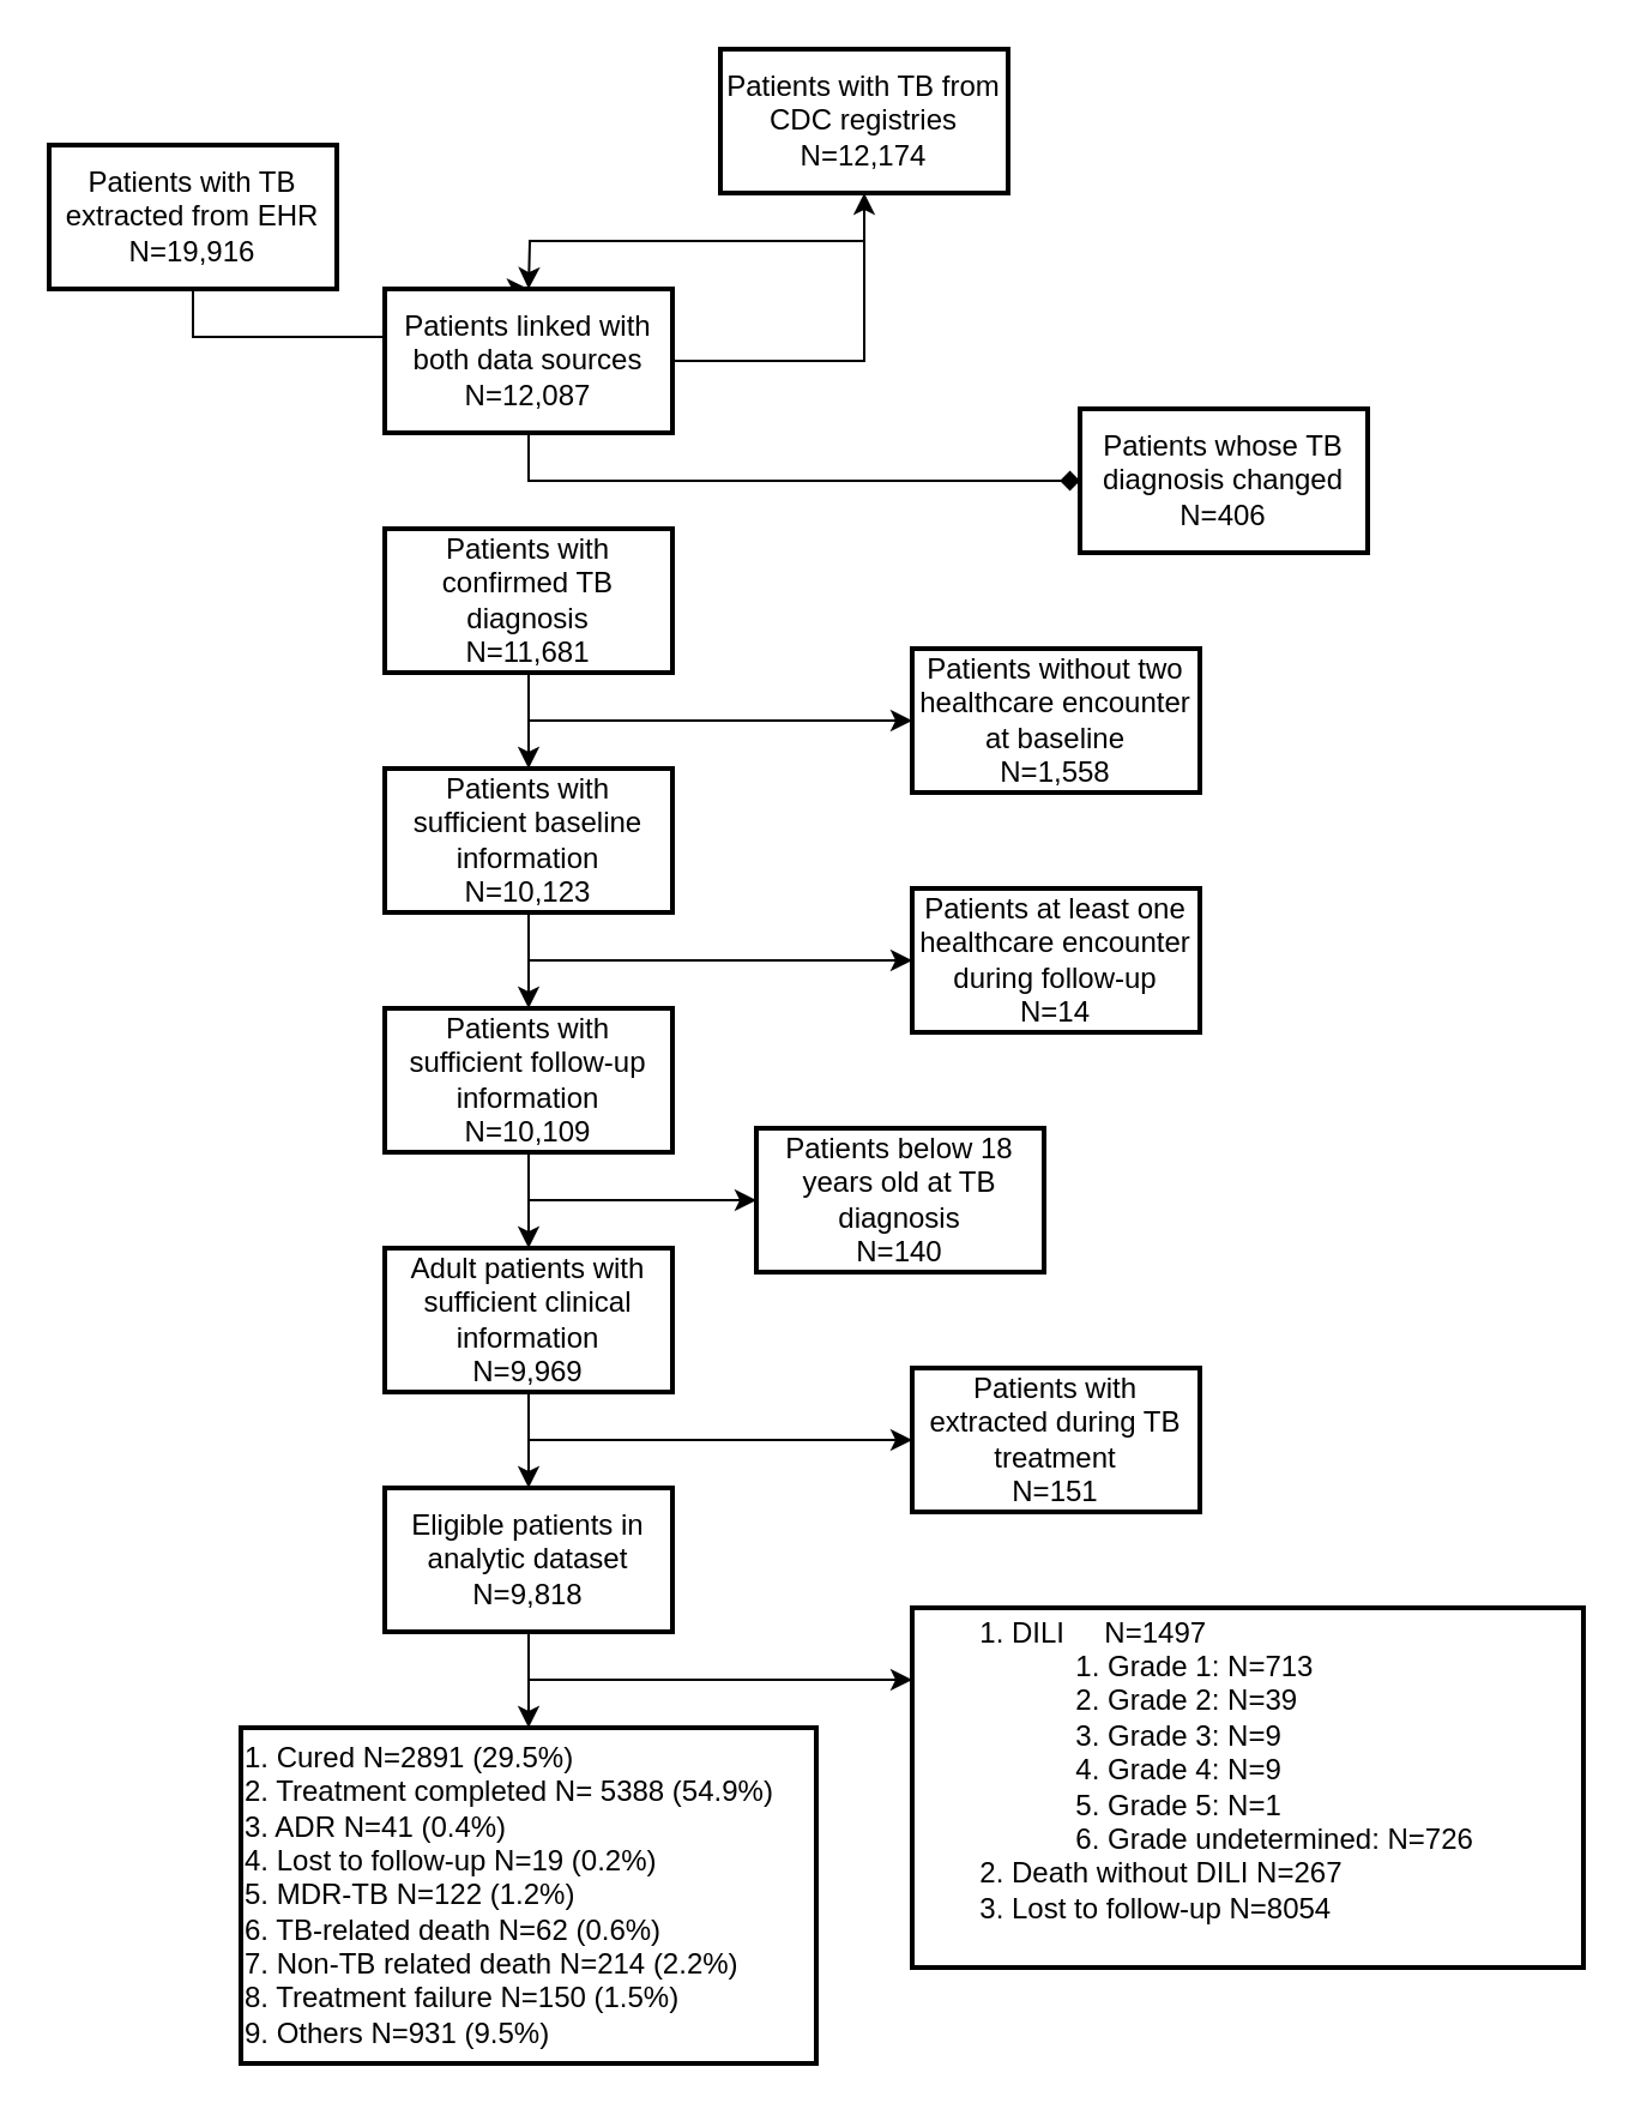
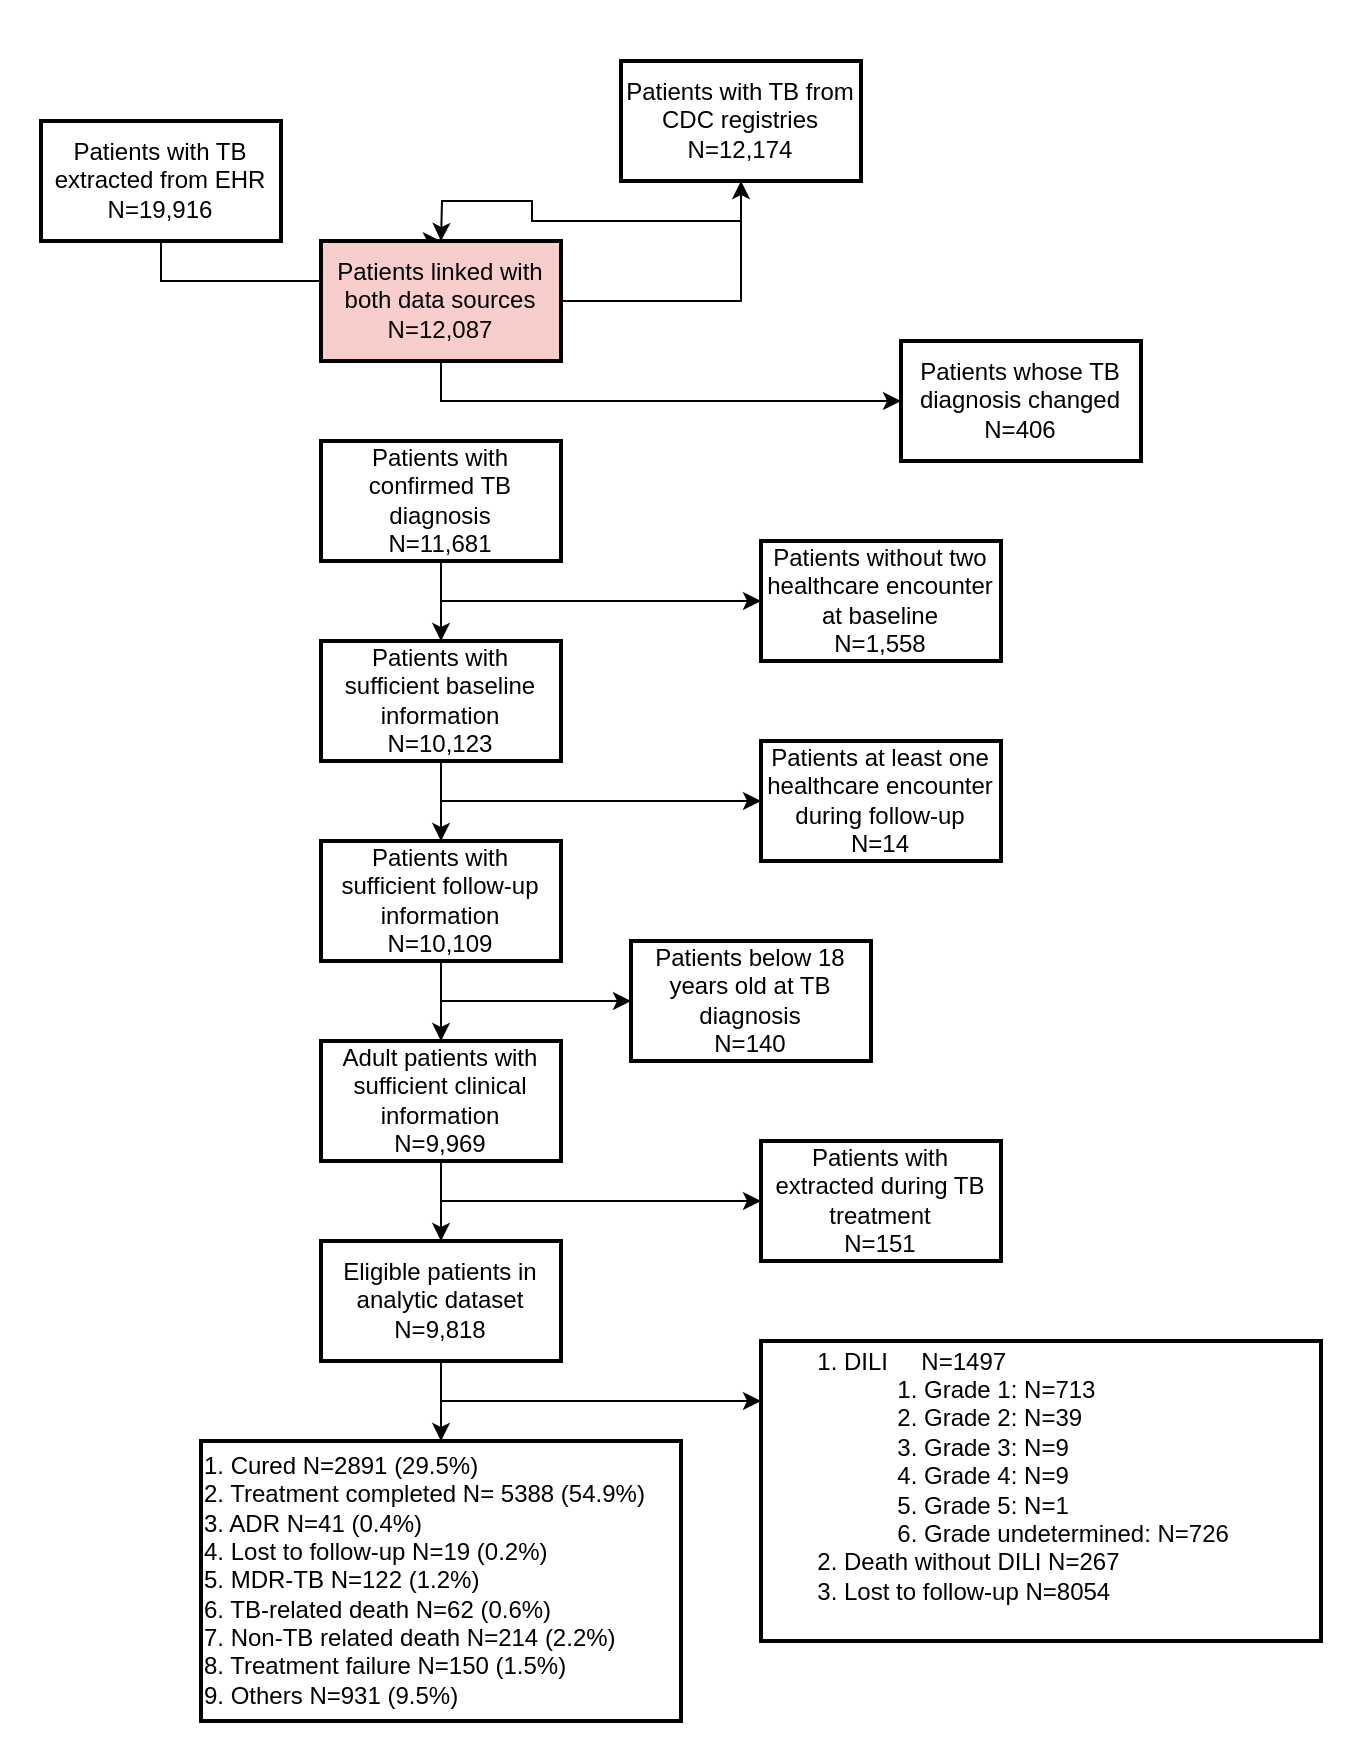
- <mxCell id="5" value="&lt;div&gt;Patients with TB from CDC registries&lt;br&gt;&lt;/div&gt;&lt;div&gt;N=12,174&lt;br&gt;&lt;/div&gt;" style="rounded=0;whiteSpace=wrap;html=1;strokeWidth=2;" parent="1" vertex="1"><mxGeometry x="300" y="20" width="120" height="60" as="geometry" /></mxCell>
+ <mxCell id="5" value="&lt;div&gt;Patients with TB from CDC registries&lt;br&gt;&lt;/div&gt;&lt;div&gt;N=12,174&lt;br&gt;&lt;/div&gt;" style="rounded=0;whiteSpace=wrap;html=1;strokeWidth=2;" parent="1" vertex="1"><mxGeometry x="310" y="30" width="120" height="60" as="geometry" /></mxCell>
- <mxCell id="8" value="&lt;div&gt;Patients linked with both data sources&lt;br&gt;&lt;/div&gt;&lt;div&gt;N=12,087&lt;br&gt;&lt;/div&gt;" style="rounded=0;whiteSpace=wrap;html=1;strokeWidth=2;" parent="1" vertex="1"><mxGeometry x="160" y="120" width="120" height="60" as="geometry" /></mxCell>
+ <mxCell id="8" value="&lt;div&gt;Patients linked with both data sources&lt;br&gt;&lt;/div&gt;&lt;div&gt;N=12,087&lt;br&gt;&lt;/div&gt;" style="rounded=0;whiteSpace=wrap;html=1;strokeWidth=2;fillColor=#f8cecc;" parent="1" vertex="1"><mxGeometry x="160" y="120" width="120" height="60" as="geometry" /></mxCell>
- <mxCell id="7" style="edgeStyle=orthogonalEdgeStyle;rounded=0;orthogonalLoop=1;jettySize=auto;html=1;exitX=0.5;exitY=1;exitDx=0;exitDy=0;entryX=0;entryY=0.5;entryDx=0;entryDy=0;endArrow=diamond;" parent="1" source="8" target="11" edge="1"><mxGeometry relative="1" as="geometry"><Array as="points"><mxPoint x="220" y="200" /></Array></mxGeometry></mxCell>
+ <mxCell id="7" style="edgeStyle=orthogonalEdgeStyle;rounded=0;orthogonalLoop=1;jettySize=auto;html=1;exitX=0.5;exitY=1;exitDx=0;exitDy=0;entryX=0;entryY=0.5;entryDx=0;entryDy=0;" parent="1" source="8" target="11" edge="1"><mxGeometry relative="1" as="geometry"><Array as="points"><mxPoint x="220" y="200" /></Array></mxGeometry></mxCell>
